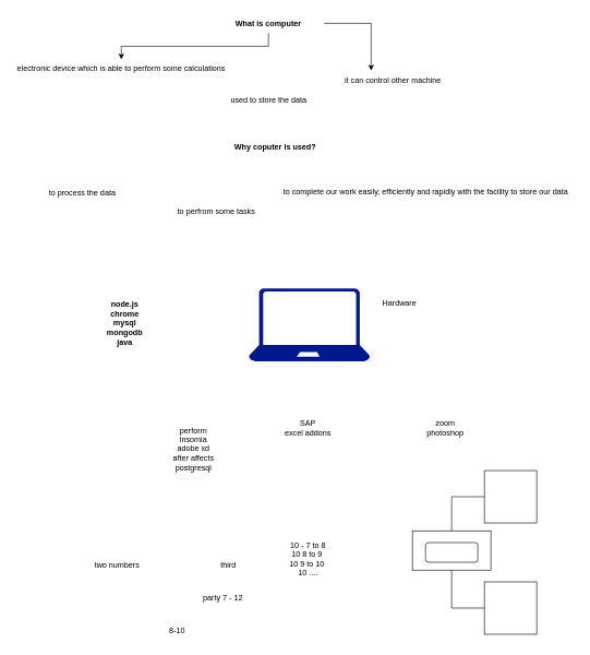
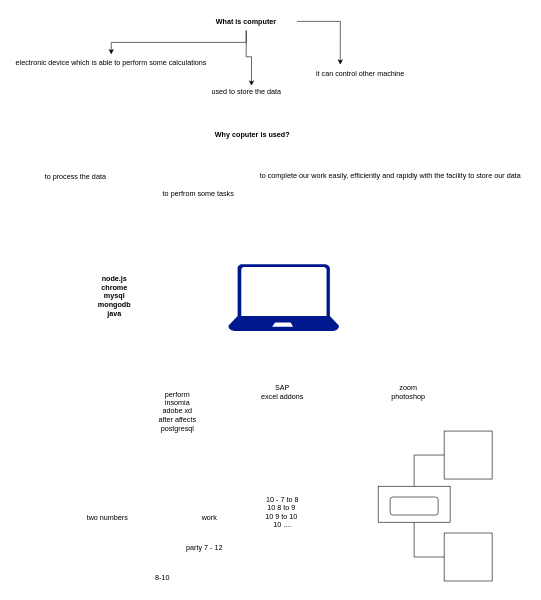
+ <mxCell id="4" style="edgeStyle=orthogonalEdgeStyle;rounded=0;orthogonalLoop=1;jettySize=auto;html=1;entryX=0.563;entryY=0.14;entryDx=0;entryDy=0;entryPerimeter=0;" edge="1" parent="1" source="5" target="7"><mxGeometry relative="1" as="geometry" /></mxCell>
- <mxCell id="18" value="Hardware" style="text;html=1;align=center;verticalAlign=middle;resizable=0;points=[];autosize=1;strokeColor=none;fillColor=none;" vertex="1" parent="1"><mxGeometry x="570" y="448" width="80" height="30" as="geometry" /></mxCell>
- <mxCell id="20" value="third&amp;nbsp;" style="text;html=1;align=center;verticalAlign=middle;resizable=0;points=[];autosize=1;strokeColor=none;fillColor=none;" vertex="1" parent="1"><mxGeometry x="325" y="848" width="50" height="30" as="geometry" /></mxCell>
+ <mxCell id="20" value="work&amp;nbsp;" style="text;html=1;align=center;verticalAlign=middle;resizable=0;points=[];autosize=1;strokeColor=none;fillColor=none;" vertex="1" parent="1"><mxGeometry x="325" y="848" width="50" height="30" as="geometry" /></mxCell>
